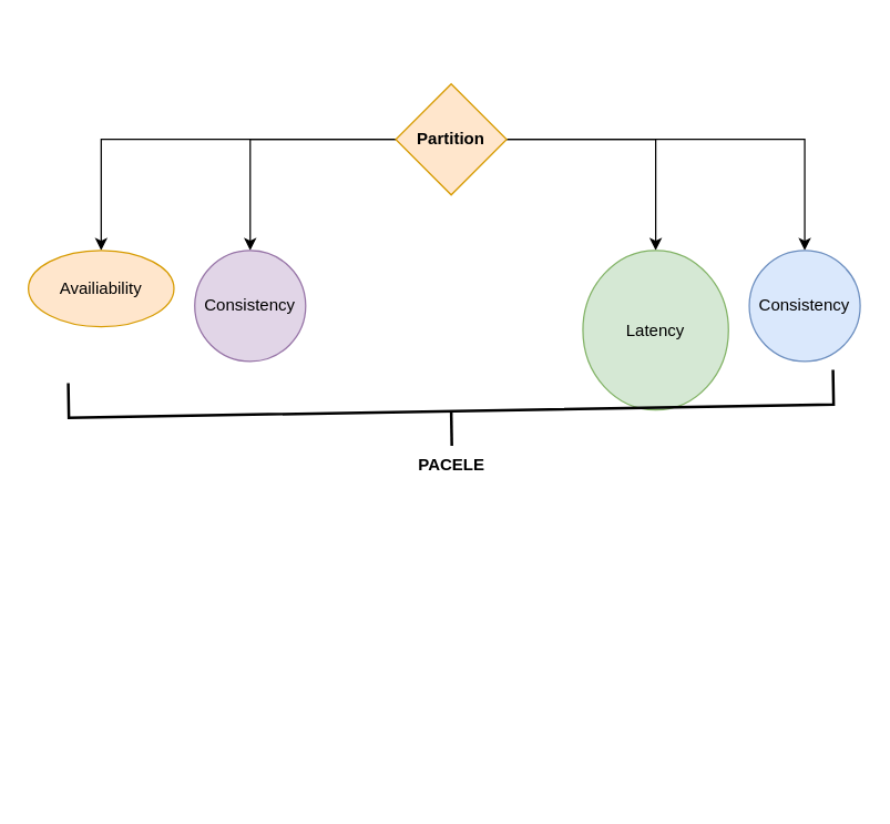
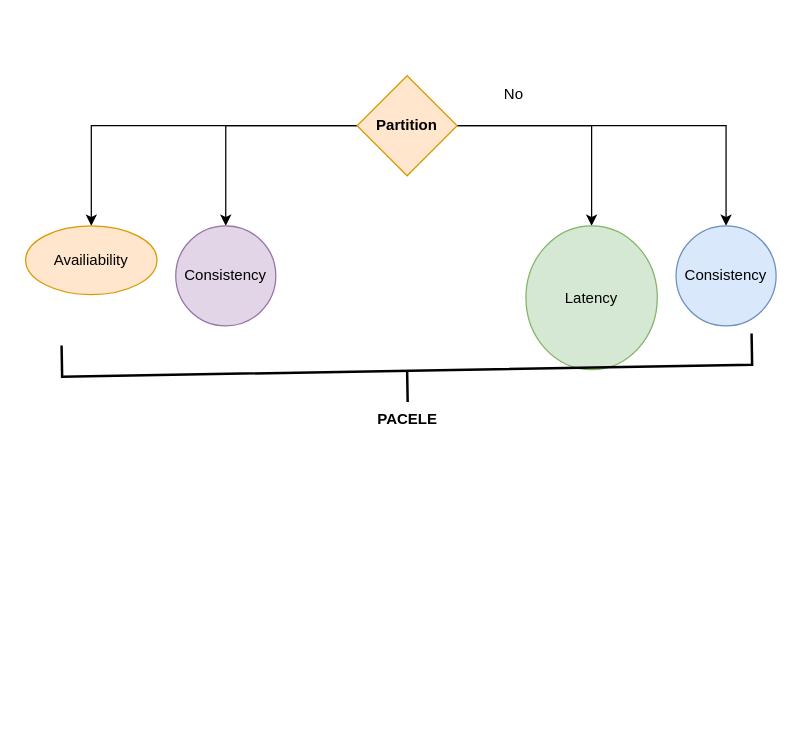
+ <mxCell id="11" value="No" style="text;html=1;align=center;verticalAlign=middle;resizable=0;points=[];autosize=1;strokeColor=none;fillColor=none;" vertex="1" parent="1"><mxGeometry x="390" y="60" width="40" height="30" as="geometry" /></mxCell>
